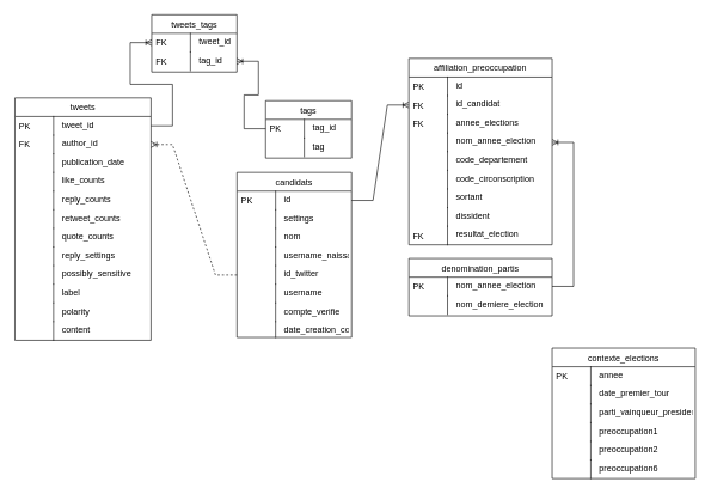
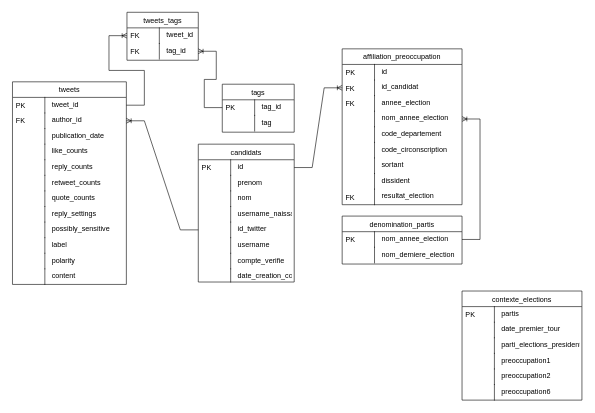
- <mxCell id="51" value="annee_elections" style="shape=partialRectangle;top=0;left=0;right=0;bottom=0;align=left;verticalAlign=top;spacingTop=-2;fillColor=none;spacingLeft=64;spacingRight=4;overflow=hidden;rotatable=0;points=[[0,0.5],[1,0.5]];portConstraint=eastwest;dropTarget=0;" parent="46" vertex="1"><mxGeometry y="78" width="200" height="26" as="geometry" /></mxCell>
+ <mxCell id="51" value="annee_election" style="shape=partialRectangle;top=0;left=0;right=0;bottom=0;align=left;verticalAlign=top;spacingTop=-2;fillColor=none;spacingLeft=64;spacingRight=4;overflow=hidden;rotatable=0;points=[[0,0.5],[1,0.5]];portConstraint=eastwest;dropTarget=0;" parent="46" vertex="1"><mxGeometry y="78" width="200" height="26" as="geometry" /></mxCell>
- <mxCell id="45" value="" style="edgeStyle=entityRelationEdgeStyle;fontSize=12;html=1;endArrow=ERoneToMany;rounded=0;entryX=1;entryY=0.5;entryDx=0;entryDy=0;exitX=0;exitY=0.5;exitDx=0;exitDy=0;dashed=1;" parent="1" source="36" target="5" edge="1"><mxGeometry width="100" height="100" relative="1" as="geometry"><mxPoint x="290" y="360" as="sourcePoint" /><mxPoint x="390" y="260" as="targetPoint" /></mxGeometry></mxCell>
+ <mxCell id="45" value="" style="edgeStyle=entityRelationEdgeStyle;fontSize=12;html=1;endArrow=ERoneToMany;rounded=0;entryX=1;entryY=0.5;entryDx=0;entryDy=0;exitX=0;exitY=0.5;exitDx=0;exitDy=0;" parent="1" source="36" target="5" edge="1"><mxGeometry width="100" height="100" relative="1" as="geometry"><mxPoint x="290" y="360" as="sourcePoint" /><mxPoint x="390" y="260" as="targetPoint" /></mxGeometry></mxCell>
- <mxCell id="30" value="settings" style="shape=partialRectangle;top=0;left=0;right=0;bottom=0;align=left;verticalAlign=top;spacingTop=-2;fillColor=none;spacingLeft=64;spacingRight=4;overflow=hidden;rotatable=0;points=[[0,0.5],[1,0.5]];portConstraint=eastwest;dropTarget=0;" parent="27" vertex="1"><mxGeometry y="52" width="160" height="26" as="geometry" /></mxCell>
+ <mxCell id="30" value="prenom" style="shape=partialRectangle;top=0;left=0;right=0;bottom=0;align=left;verticalAlign=top;spacingTop=-2;fillColor=none;spacingLeft=64;spacingRight=4;overflow=hidden;rotatable=0;points=[[0,0.5],[1,0.5]];portConstraint=eastwest;dropTarget=0;" parent="27" vertex="1"><mxGeometry y="52" width="160" height="26" as="geometry" /></mxCell>
- <mxCell id="79" value="annee" style="shape=partialRectangle;top=0;left=0;right=0;bottom=0;align=left;verticalAlign=top;spacingTop=-2;fillColor=none;spacingLeft=64;spacingRight=4;overflow=hidden;rotatable=0;points=[[0,0.5],[1,0.5]];portConstraint=eastwest;dropTarget=0;" parent="78" vertex="1"><mxGeometry y="26" width="200" height="26" as="geometry" /></mxCell>
+ <mxCell id="79" value="partis" style="shape=partialRectangle;top=0;left=0;right=0;bottom=0;align=left;verticalAlign=top;spacingTop=-2;fillColor=none;spacingLeft=64;spacingRight=4;overflow=hidden;rotatable=0;points=[[0,0.5],[1,0.5]];portConstraint=eastwest;dropTarget=0;" parent="78" vertex="1"><mxGeometry y="26" width="200" height="26" as="geometry" /></mxCell>
- <mxCell id="83" value="parti_vainqueur_presidentielles" style="shape=partialRectangle;top=0;left=0;right=0;bottom=0;align=left;verticalAlign=top;spacingTop=-2;fillColor=none;spacingLeft=64;spacingRight=4;overflow=hidden;rotatable=0;points=[[0,0.5],[1,0.5]];portConstraint=eastwest;dropTarget=0;" parent="78" vertex="1"><mxGeometry y="78" width="200" height="26" as="geometry" /></mxCell>
+ <mxCell id="83" value="parti_elections_presidentielles" style="shape=partialRectangle;top=0;left=0;right=0;bottom=0;align=left;verticalAlign=top;spacingTop=-2;fillColor=none;spacingLeft=64;spacingRight=4;overflow=hidden;rotatable=0;points=[[0,0.5],[1,0.5]];portConstraint=eastwest;dropTarget=0;" parent="78" vertex="1"><mxGeometry y="78" width="200" height="26" as="geometry" /></mxCell>
